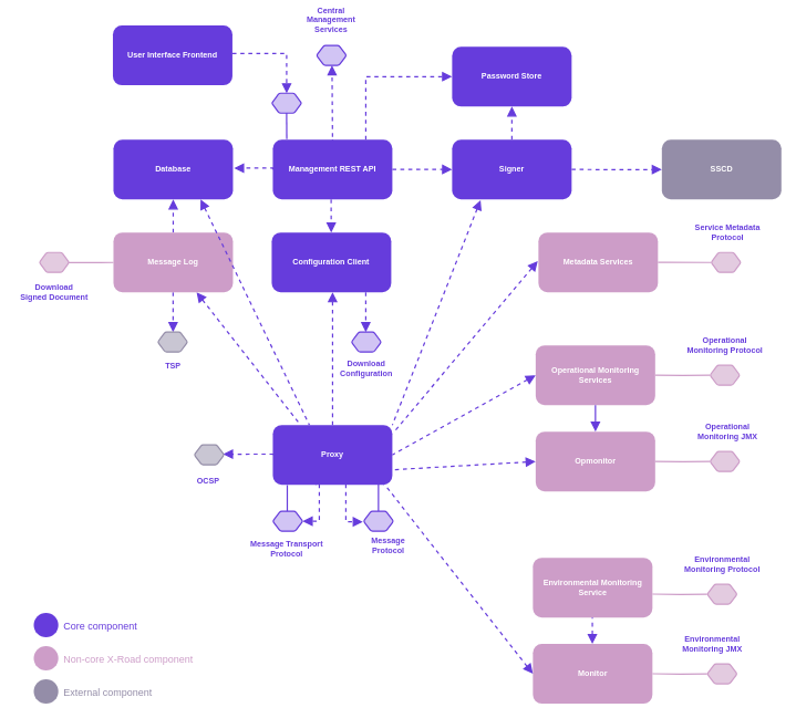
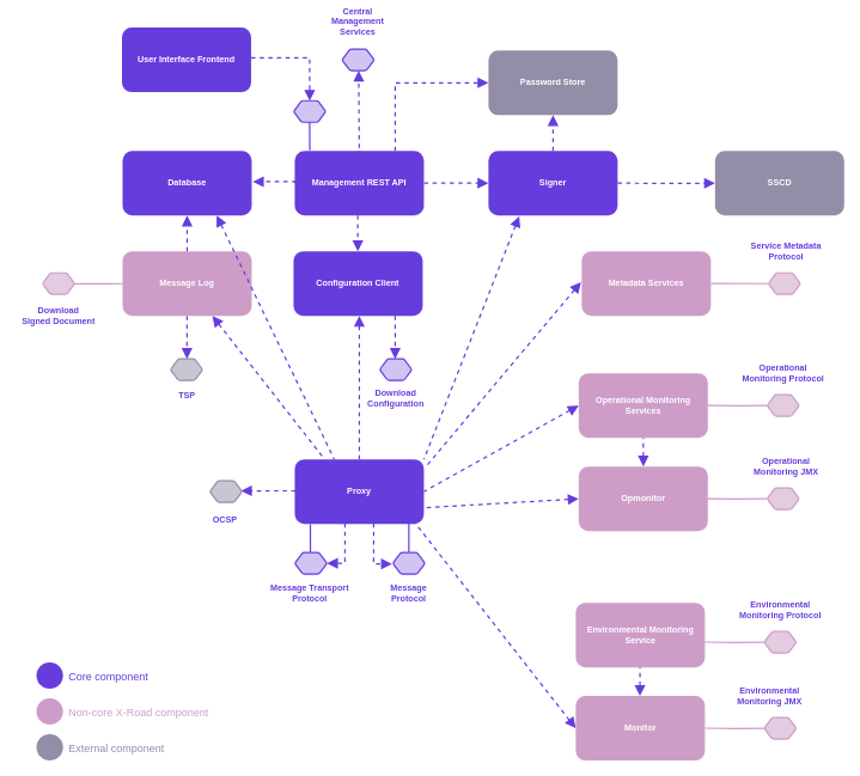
- <mxCell id="53" value="&lt;b&gt;Password Store&lt;/b&gt;" style="rounded=1;whiteSpace=wrap;html=1;dashed=1;strokeColor=none;strokeWidth=2;fontColor=#FFFFFF;fillColor=#663CDC;" parent="1" vertex="1"><mxGeometry x="680" y="70" width="180" height="90" as="geometry" /></mxCell>
+ <mxCell id="53" value="&lt;b&gt;Password Store&lt;/b&gt;" style="rounded=1;whiteSpace=wrap;html=1;dashed=1;strokeColor=none;strokeWidth=2;fontColor=#FFFFFF;fillColor=#948da8;" parent="1" vertex="1"><mxGeometry x="680" y="70" width="180" height="90" as="geometry" /></mxCell>
- <mxCell id="78" value="" style="endArrow=none;html=1;strokeWidth=2;fontColor=#663CDC;entryX=0.5;entryY=1;entryDx=0;entryDy=0;exitX=0.5;exitY=0;exitDx=0;exitDy=0;endFill=0;endSize=10;startArrow=block;startFill=1;startSize=10;dashed=0;strokeColor=#663CDC;fontStyle=1;" edge="1" parent="1" source="72" target="41"><mxGeometry width="50" height="50" relative="1" as="geometry"><mxPoint x="811.68" y="895" as="sourcePoint" /><mxPoint x="596.58" y="735.32" as="targetPoint" /></mxGeometry></mxCell>
+ <mxCell id="78" value="" style="endArrow=none;html=1;strokeWidth=2;fontColor=#663CDC;entryX=0.5;entryY=1;entryDx=0;entryDy=0;exitX=0.5;exitY=0;exitDx=0;exitDy=0;endFill=0;endSize=10;startArrow=block;startFill=1;startSize=10;dashed=1;strokeColor=#663CDC;fontStyle=1" edge="1" parent="1" source="72" target="41"><mxGeometry width="50" height="50" relative="1" as="geometry"><mxPoint x="811.68" y="895" as="sourcePoint" /><mxPoint x="596.58" y="735.32" as="targetPoint" /></mxGeometry></mxCell>
- <mxCell id="33" value="Message&lt;br&gt;Protocol" style="text;html=1;strokeColor=none;fillColor=none;align=center;verticalAlign=middle;whiteSpace=wrap;rounded=0;fontColor=#663CDC;fontStyle=1" parent="1" vertex="1"><mxGeometry x="519.17" y="812" width="130" height="20" as="geometry" /></mxCell>
+ <mxCell id="33" value="Message&lt;br&gt;Protocol" style="text;html=1;strokeColor=none;fillColor=none;align=center;verticalAlign=middle;whiteSpace=wrap;rounded=0;fontColor=#663CDC;fontStyle=1" parent="1" vertex="1"><mxGeometry x="504.17" y="817" width="130" height="20" as="geometry" /></mxCell>
